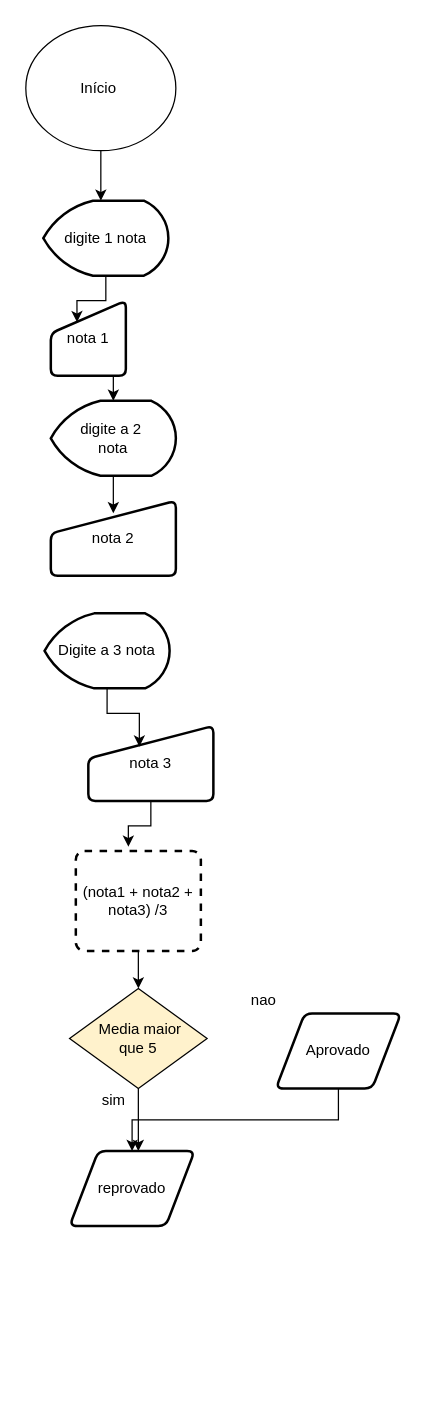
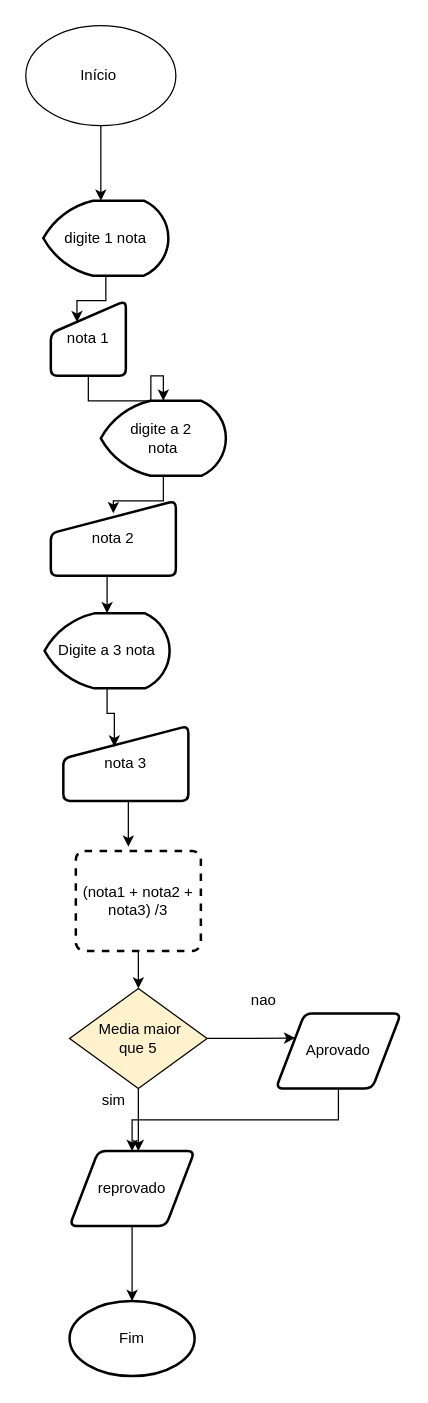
- <mxCell id="3" value="Início&amp;nbsp;" style="ellipse;whiteSpace=wrap;html=1;" parent="1" vertex="1"><mxGeometry x="20" y="20" width="120" height="100" as="geometry" /></mxCell>
+ <mxCell id="3" value="Início&amp;nbsp;" style="ellipse;whiteSpace=wrap;html=1;" parent="1" vertex="1"><mxGeometry x="20" y="20" width="120" height="80" as="geometry" /></mxCell>
- <mxCell id="11" value="digite a 2&amp;nbsp;&lt;br&gt;nota" style="strokeWidth=2;html=1;shape=mxgraph.flowchart.display;whiteSpace=wrap;" parent="1" vertex="1"><mxGeometry x="40" y="320" width="100" height="60" as="geometry" /></mxCell>
+ <mxCell id="11" value="digite a 2&amp;nbsp;&lt;br&gt;nota" style="strokeWidth=2;html=1;shape=mxgraph.flowchart.display;whiteSpace=wrap;" parent="1" vertex="1"><mxGeometry x="80" y="320" width="100" height="60" as="geometry" /></mxCell>
+ <mxCell id="8" style="edgeStyle=orthogonalEdgeStyle;rounded=0;orthogonalLoop=1;jettySize=auto;html=1;exitX=0.5;exitY=1;exitDx=0;exitDy=0;entryX=0.5;entryY=0;entryDx=0;entryDy=0;entryPerimeter=0;" edge="1" parent="1" source="9" target="15"><mxGeometry relative="1" as="geometry" /></mxCell>
- <mxCell id="13" value="nota 3" style="html=1;strokeWidth=2;shape=manualInput;whiteSpace=wrap;rounded=1;size=26;arcSize=11;" parent="1" vertex="1"><mxGeometry x="70" y="580" width="100" height="60" as="geometry" /></mxCell>
+ <mxCell id="13" value="nota 3" style="html=1;strokeWidth=2;shape=manualInput;whiteSpace=wrap;rounded=1;size=26;arcSize=11;" parent="1" vertex="1"><mxGeometry x="50" y="580" width="100" height="60" as="geometry" /></mxCell>
+ <mxCell id="16" style="edgeStyle=orthogonalEdgeStyle;rounded=0;orthogonalLoop=1;jettySize=auto;html=1;exitX=1;exitY=0.5;exitDx=0;exitDy=0;entryX=0;entryY=0.25;entryDx=0;entryDy=0;" edge="1" parent="1" source="18" target="23"><mxGeometry relative="1" as="geometry" /></mxCell>
+ <mxCell id="24" style="edgeStyle=orthogonalEdgeStyle;rounded=0;orthogonalLoop=1;jettySize=auto;html=1;exitX=0.5;exitY=1;exitDx=0;exitDy=0;entryX=0.5;entryY=0;entryDx=0;entryDy=0;entryPerimeter=0;" edge="1" parent="1" source="25" target="21"><mxGeometry relative="1" as="geometry" /></mxCell>
+ <mxCell id="21" value="Fim" style="strokeWidth=2;html=1;shape=mxgraph.flowchart.start_1;whiteSpace=wrap;" vertex="1" parent="1"><mxGeometry x="55" y="1040" width="100" height="60" as="geometry" /></mxCell>
